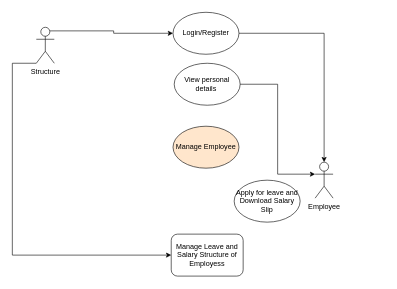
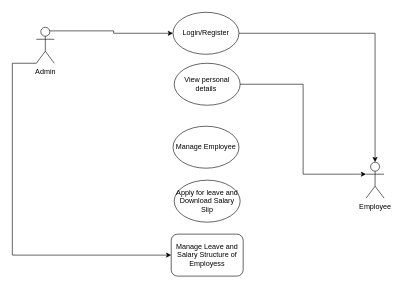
- <mxCell id="4" value="Structure" style="shape=umlActor;verticalLabelPosition=bottom;verticalAlign=top;html=1;outlineConnect=0;" vertex="1" parent="1"><mxGeometry x="60" y="45" width="30" height="60" as="geometry" /></mxCell>
+ <mxCell id="4" value="Admin" style="shape=umlActor;verticalLabelPosition=bottom;verticalAlign=top;html=1;outlineConnect=0;" vertex="1" parent="1"><mxGeometry x="60" y="45" width="30" height="60" as="geometry" /></mxCell>
- <mxCell id="9" value="Manage Employee" style="ellipse;whiteSpace=wrap;html=1;fillColor=#ffe6cc;" vertex="1" parent="1"><mxGeometry x="288" y="210" width="110" height="70" as="geometry" /></mxCell>
+ <mxCell id="9" value="Manage Employee" style="ellipse;whiteSpace=wrap;html=1;" vertex="1" parent="1"><mxGeometry x="288" y="210" width="110" height="70" as="geometry" /></mxCell>
- <mxCell id="5" value="Employee" style="shape=umlActor;verticalLabelPosition=bottom;verticalAlign=top;html=1;outlineConnect=0;" vertex="1" parent="1"><mxGeometry x="525" y="270" width="30" height="60" as="geometry" /></mxCell>
+ <mxCell id="5" value="Employee" style="shape=umlActor;verticalLabelPosition=bottom;verticalAlign=top;html=1;outlineConnect=0;" vertex="1" parent="1"><mxGeometry x="610" y="270" width="30" height="60" as="geometry" /></mxCell>
- <mxCell id="12" value="Apply for leave and Download Salary Slip" style="ellipse;whiteSpace=wrap;html=1;" vertex="1" parent="1"><mxGeometry x="390" y="300" width="110" height="70" as="geometry" /></mxCell>
+ <mxCell id="12" value="Apply for leave and Download Salary Slip" style="ellipse;whiteSpace=wrap;html=1;" vertex="1" parent="1"><mxGeometry x="290" y="300" width="110" height="70" as="geometry" /></mxCell>
